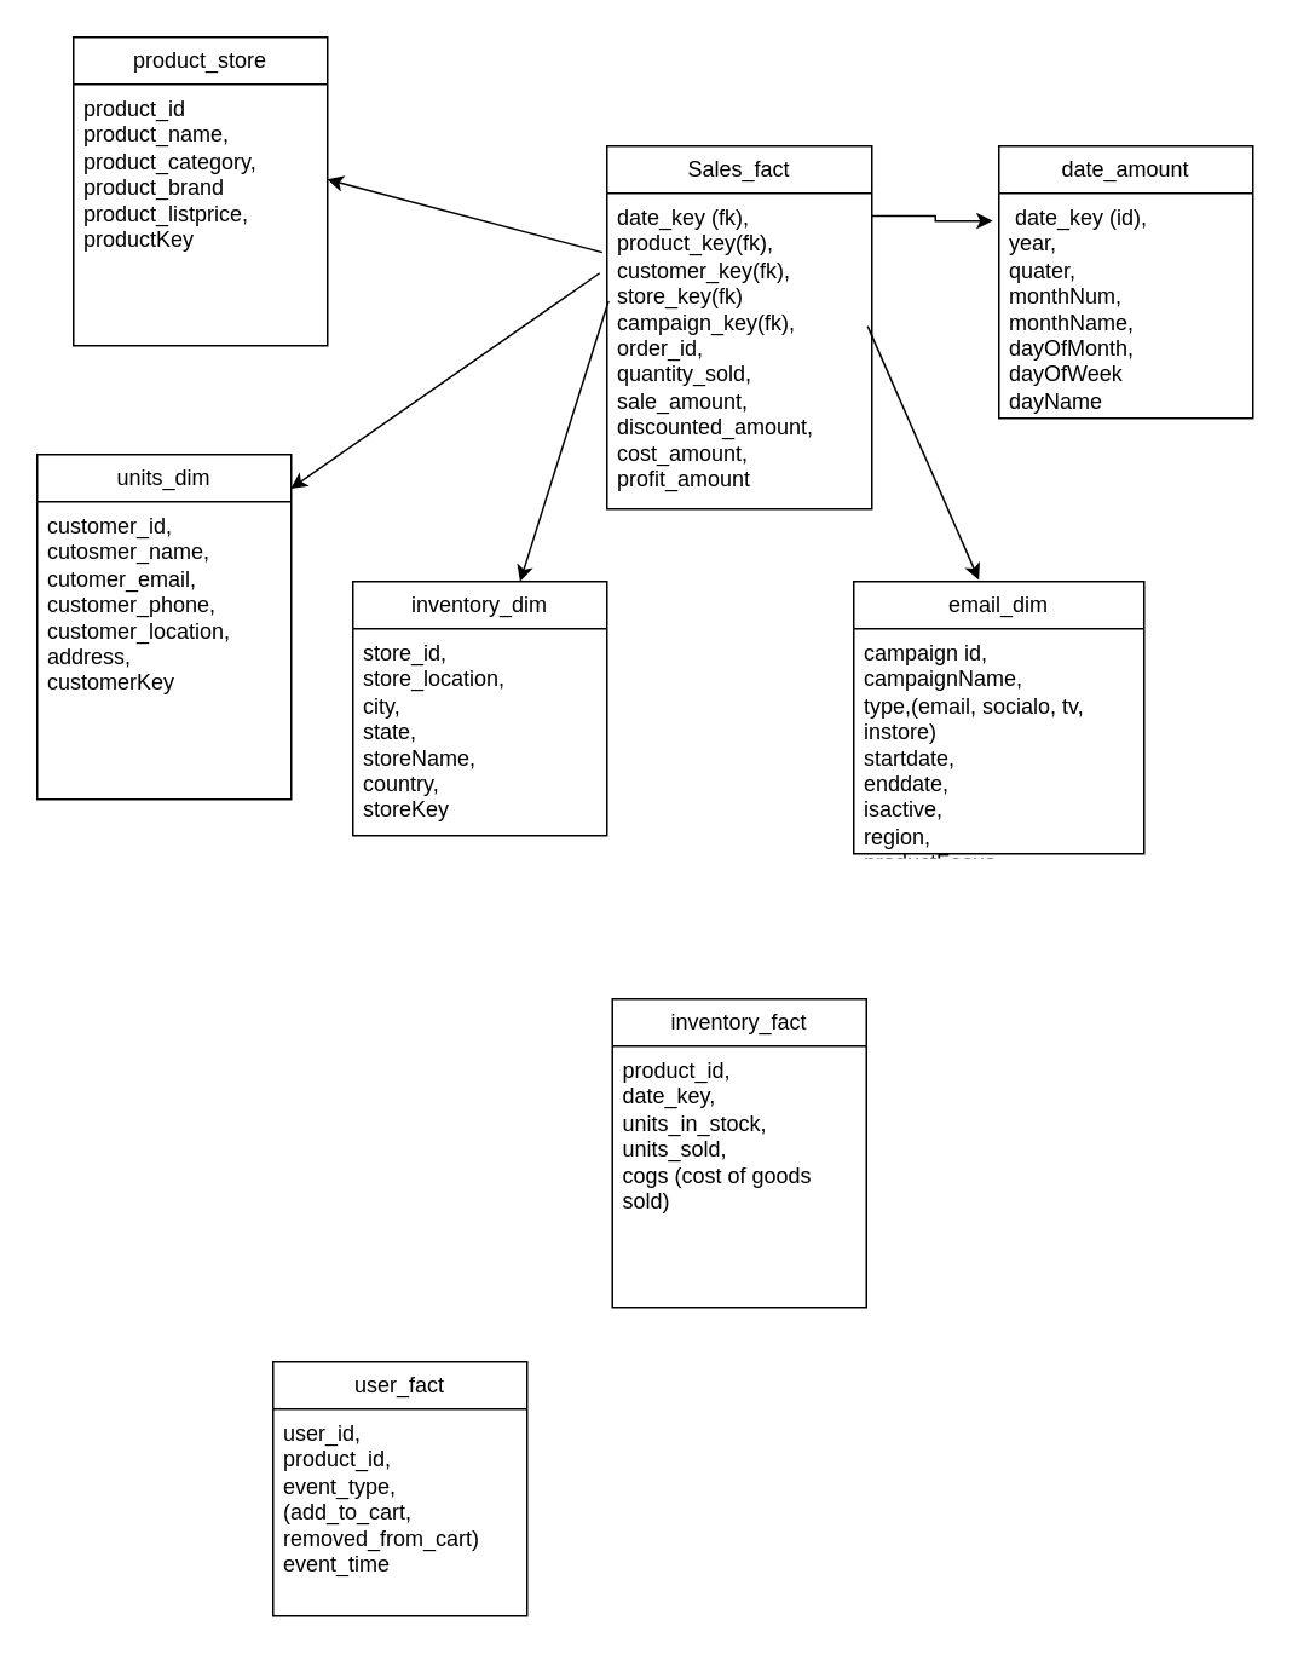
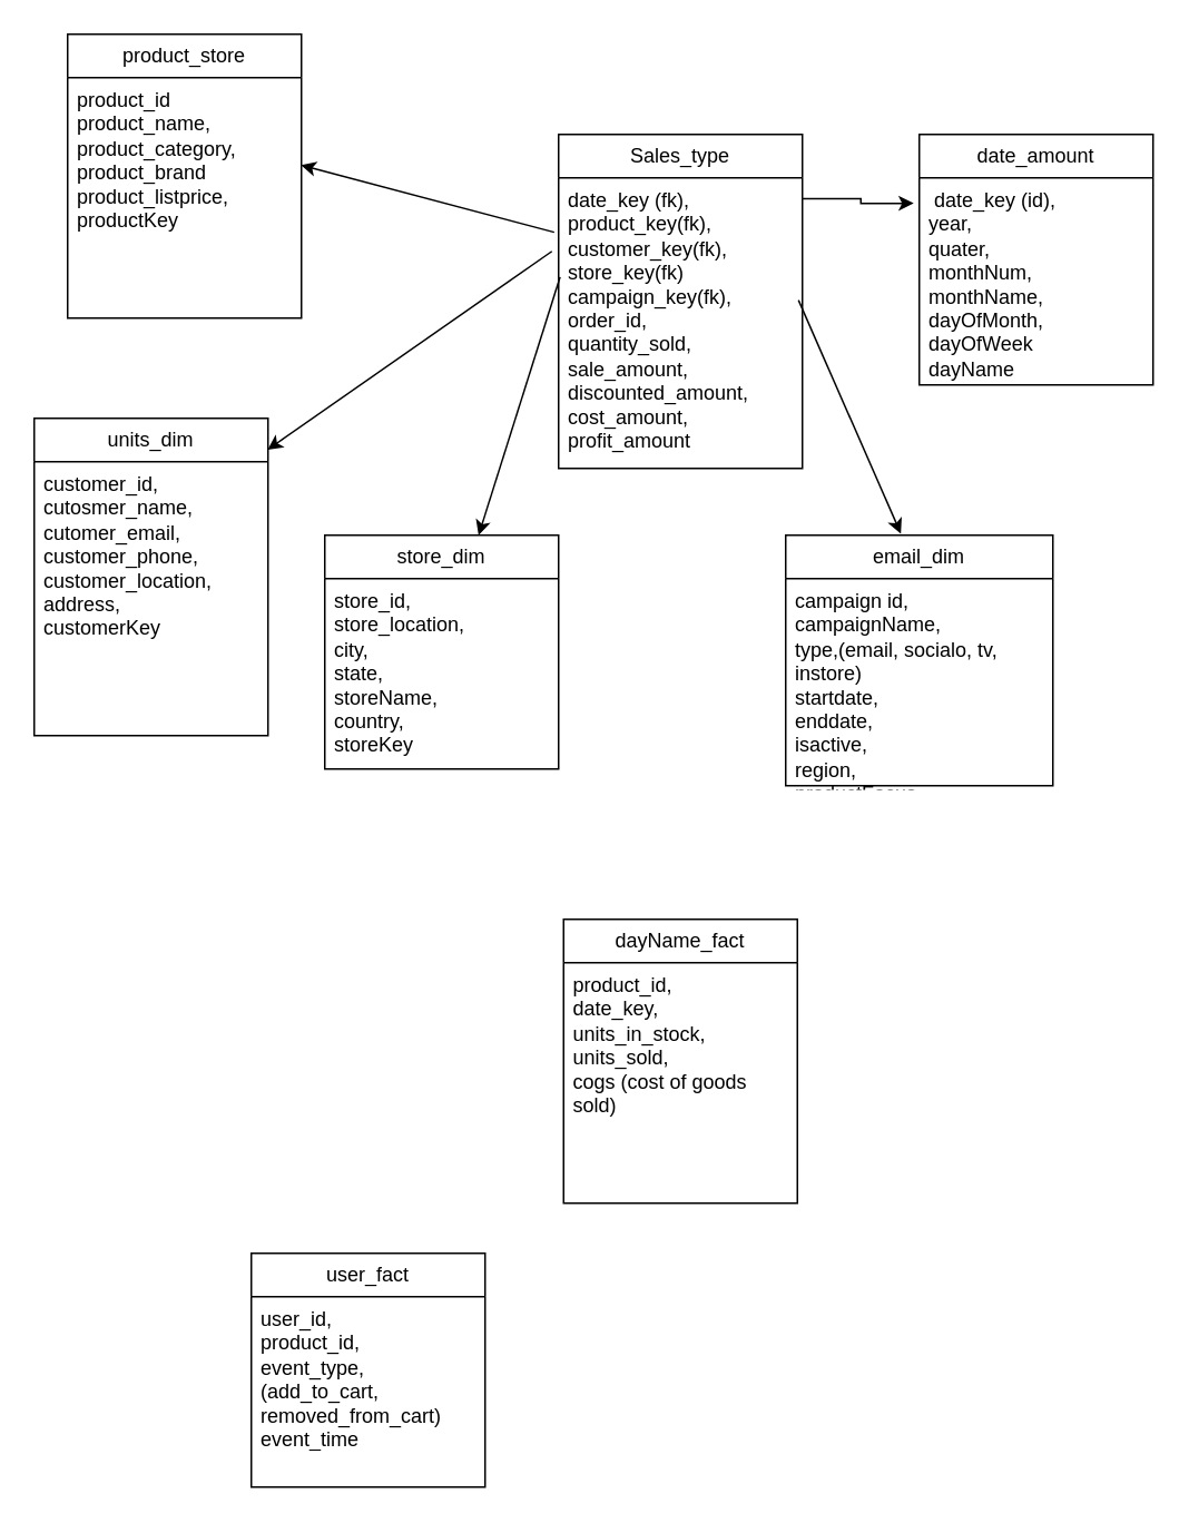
- <mxCell id="2" value="Sales_fact" style="swimlane;fontStyle=0;childLayout=stackLayout;horizontal=1;startSize=26;fillColor=none;horizontalStack=0;resizeParent=1;resizeParentMax=0;resizeLast=0;collapsible=1;marginBottom=0;whiteSpace=wrap;html=1;" parent="1" vertex="1"><mxGeometry x="334" y="80" width="146" height="200" as="geometry"><mxRectangle x="344" y="210" width="100" height="30" as="alternateBounds" /></mxGeometry></mxCell>
+ <mxCell id="2" value="Sales_type" style="swimlane;fontStyle=0;childLayout=stackLayout;horizontal=1;startSize=26;fillColor=none;horizontalStack=0;resizeParent=1;resizeParentMax=0;resizeLast=0;collapsible=1;marginBottom=0;whiteSpace=wrap;html=1;" parent="1" vertex="1"><mxGeometry x="334" y="80" width="146" height="200" as="geometry"><mxRectangle x="344" y="210" width="100" height="30" as="alternateBounds" /></mxGeometry></mxCell>
- <mxCell id="11" value="inventory_dim" style="swimlane;fontStyle=0;childLayout=stackLayout;horizontal=1;startSize=26;fillColor=none;horizontalStack=0;resizeParent=1;resizeParentMax=0;resizeLast=0;collapsible=1;marginBottom=0;whiteSpace=wrap;html=1;" parent="1" vertex="1"><mxGeometry x="194" y="320" width="140" height="140" as="geometry" /></mxCell>
+ <mxCell id="11" value="store_dim" style="swimlane;fontStyle=0;childLayout=stackLayout;horizontal=1;startSize=26;fillColor=none;horizontalStack=0;resizeParent=1;resizeParentMax=0;resizeLast=0;collapsible=1;marginBottom=0;whiteSpace=wrap;html=1;" parent="1" vertex="1"><mxGeometry x="194" y="320" width="140" height="140" as="geometry" /></mxCell>
- <mxCell id="20" value="inventory_fact" style="swimlane;fontStyle=0;childLayout=stackLayout;horizontal=1;startSize=26;fillColor=none;horizontalStack=0;resizeParent=1;resizeParentMax=0;resizeLast=0;collapsible=1;marginBottom=0;whiteSpace=wrap;html=1;" parent="1" vertex="1"><mxGeometry x="337" y="550" width="140" height="170" as="geometry" /></mxCell>
+ <mxCell id="20" value="dayName_fact" style="swimlane;fontStyle=0;childLayout=stackLayout;horizontal=1;startSize=26;fillColor=none;horizontalStack=0;resizeParent=1;resizeParentMax=0;resizeLast=0;collapsible=1;marginBottom=0;whiteSpace=wrap;html=1;" parent="1" vertex="1"><mxGeometry x="337" y="550" width="140" height="170" as="geometry" /></mxCell>
